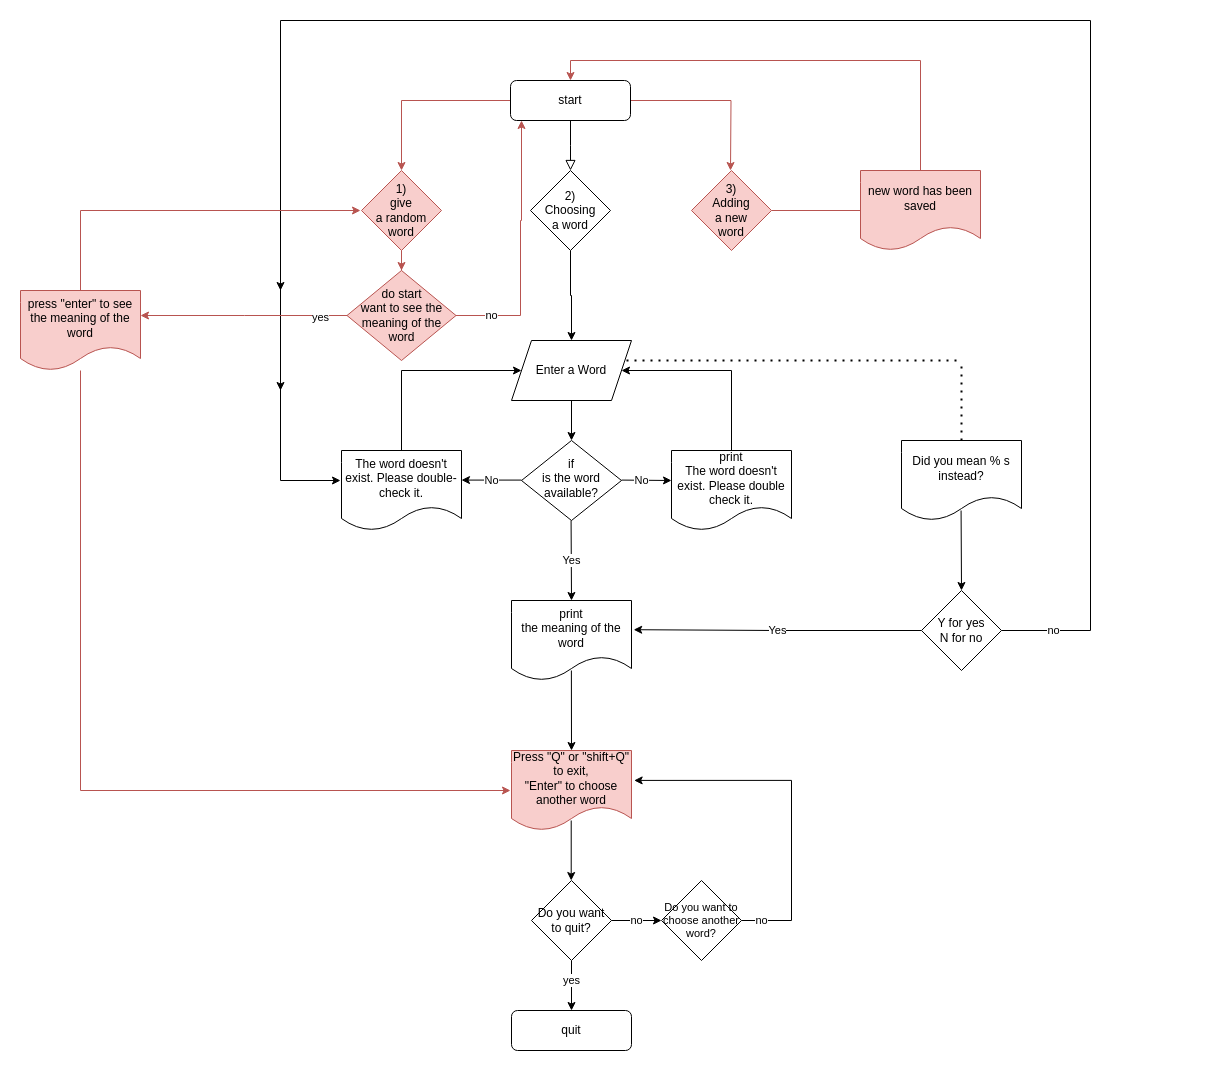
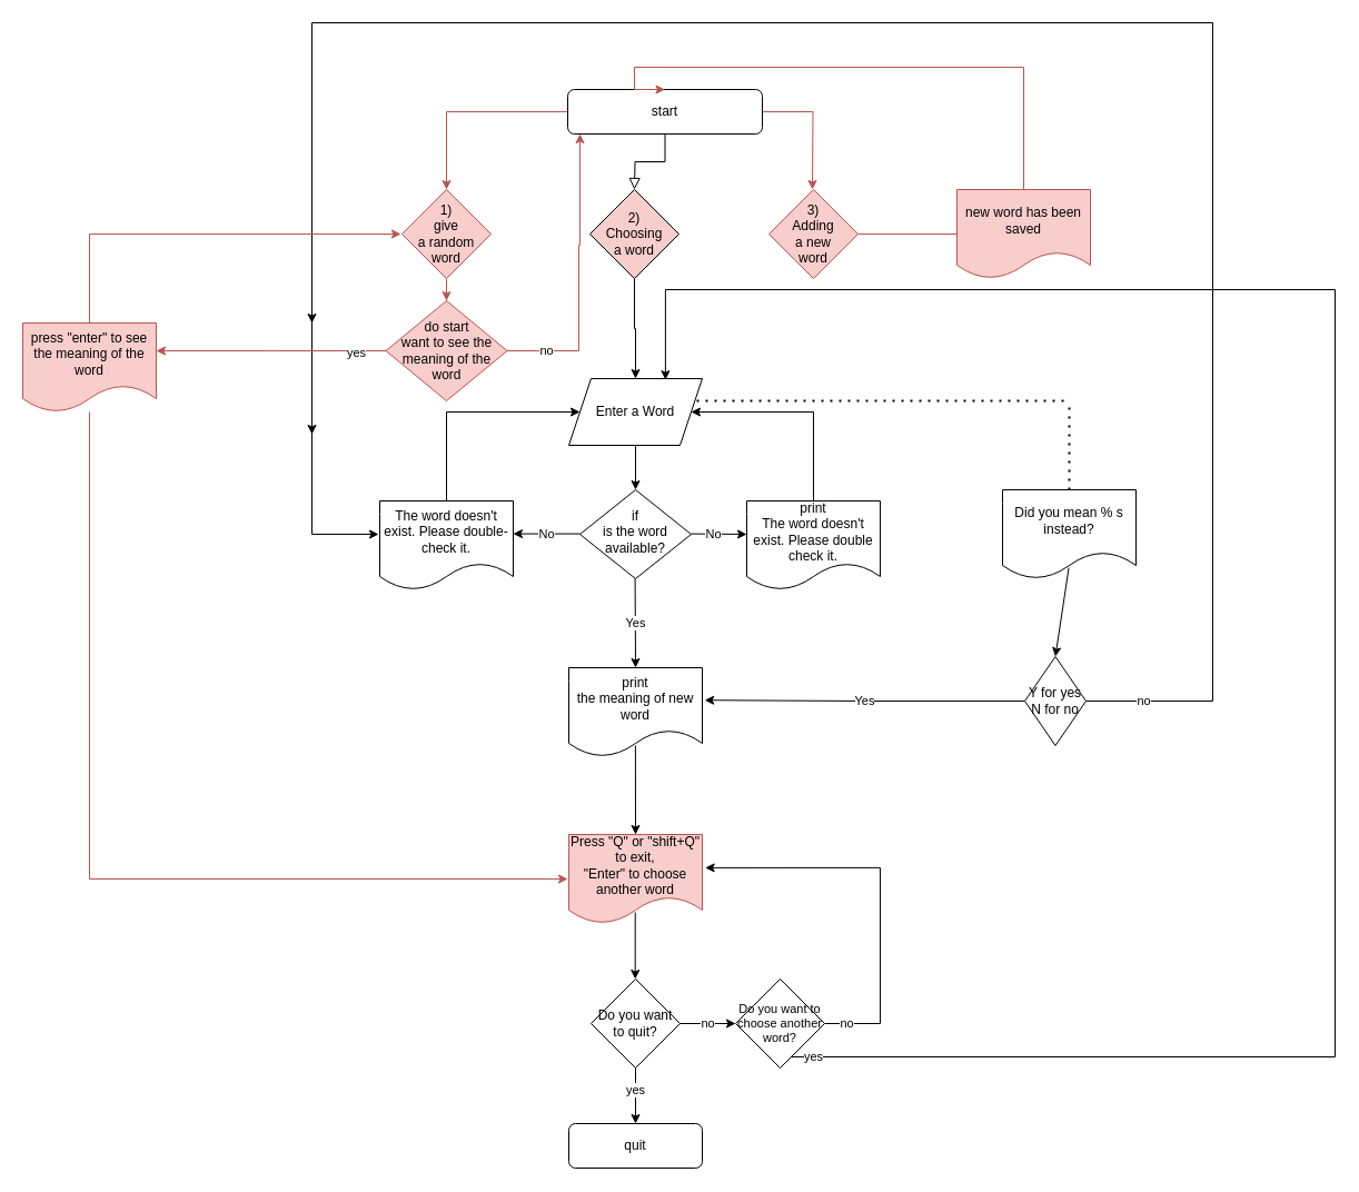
- <mxCell id="5" value="start" style="rounded=1;whiteSpace=wrap;html=1;fontSize=12;glass=0;strokeWidth=1;shadow=0;" parent="1" vertex="1"><mxGeometry x="510" y="80" width="120" height="40" as="geometry" /></mxCell>
+ <mxCell id="5" value="start" style="rounded=1;whiteSpace=wrap;html=1;fontSize=12;glass=0;strokeWidth=1;shadow=0;" parent="1" vertex="1"><mxGeometry x="510" y="80" width="175" height="40" as="geometry" /></mxCell>
- <mxCell id="37" value="2)&lt;div&gt;Choosing &lt;br&gt;&lt;/div&gt;&lt;div&gt;a word&lt;/div&gt;" style="rhombus;whiteSpace=wrap;html=1;" vertex="1" parent="1"><mxGeometry x="530" y="170" width="80" height="80" as="geometry" /></mxCell>
+ <mxCell id="37" value="2)&lt;div&gt;Choosing &lt;br&gt;&lt;/div&gt;&lt;div&gt;a word&lt;/div&gt;" style="rhombus;whiteSpace=wrap;html=1;fillColor=#f8cecc;" vertex="1" parent="1"><mxGeometry x="530" y="170" width="80" height="80" as="geometry" /></mxCell>
+ <mxCell id="32" value="yes" style="edgeStyle=orthogonalEdgeStyle;rounded=0;orthogonalLoop=1;jettySize=auto;html=1;entryX=0.724;entryY=0.019;entryDx=0;entryDy=0;entryPerimeter=0;" edge="1" parent="1" source="34" target="8"><mxGeometry x="-0.978" relative="1" as="geometry"><mxPoint x="590" y="260" as="targetPoint" /><Array as="points"><mxPoint x="1200" y="950" /><mxPoint x="1200" y="260" /><mxPoint x="598" y="260" /></Array><mxPoint as="offset" /></mxGeometry></mxCell>
- <mxCell id="9" value="&lt;div&gt;print &lt;br&gt;&lt;/div&gt;&lt;div&gt;the meaning of the word&lt;/div&gt;" style="shape=document;whiteSpace=wrap;html=1;boundedLbl=1;" vertex="1" parent="1"><mxGeometry x="511" y="600" width="120" height="80" as="geometry" /></mxCell>
+ <mxCell id="9" value="&lt;div&gt;print &lt;br&gt;&lt;/div&gt;&lt;div&gt;the meaning of new word&lt;/div&gt;" style="shape=document;whiteSpace=wrap;html=1;boundedLbl=1;" vertex="1" parent="1"><mxGeometry x="511" y="600" width="120" height="80" as="geometry" /></mxCell>
- <mxCell id="21" value="&lt;div&gt;Y for yes&lt;/div&gt;&lt;div&gt;N for no&lt;br&gt;&lt;/div&gt;" style="rhombus;whiteSpace=wrap;html=1;" vertex="1" parent="1"><mxGeometry x="921" y="590" width="80" height="80" as="geometry" /></mxCell>
+ <mxCell id="21" value="&lt;div&gt;Y for yes&lt;/div&gt;&lt;div&gt;N for no&lt;br&gt;&lt;/div&gt;" style="rhombus;whiteSpace=wrap;html=1;" vertex="1" parent="1"><mxGeometry x="921" y="590" width="55" height="80" as="geometry" /></mxCell>
